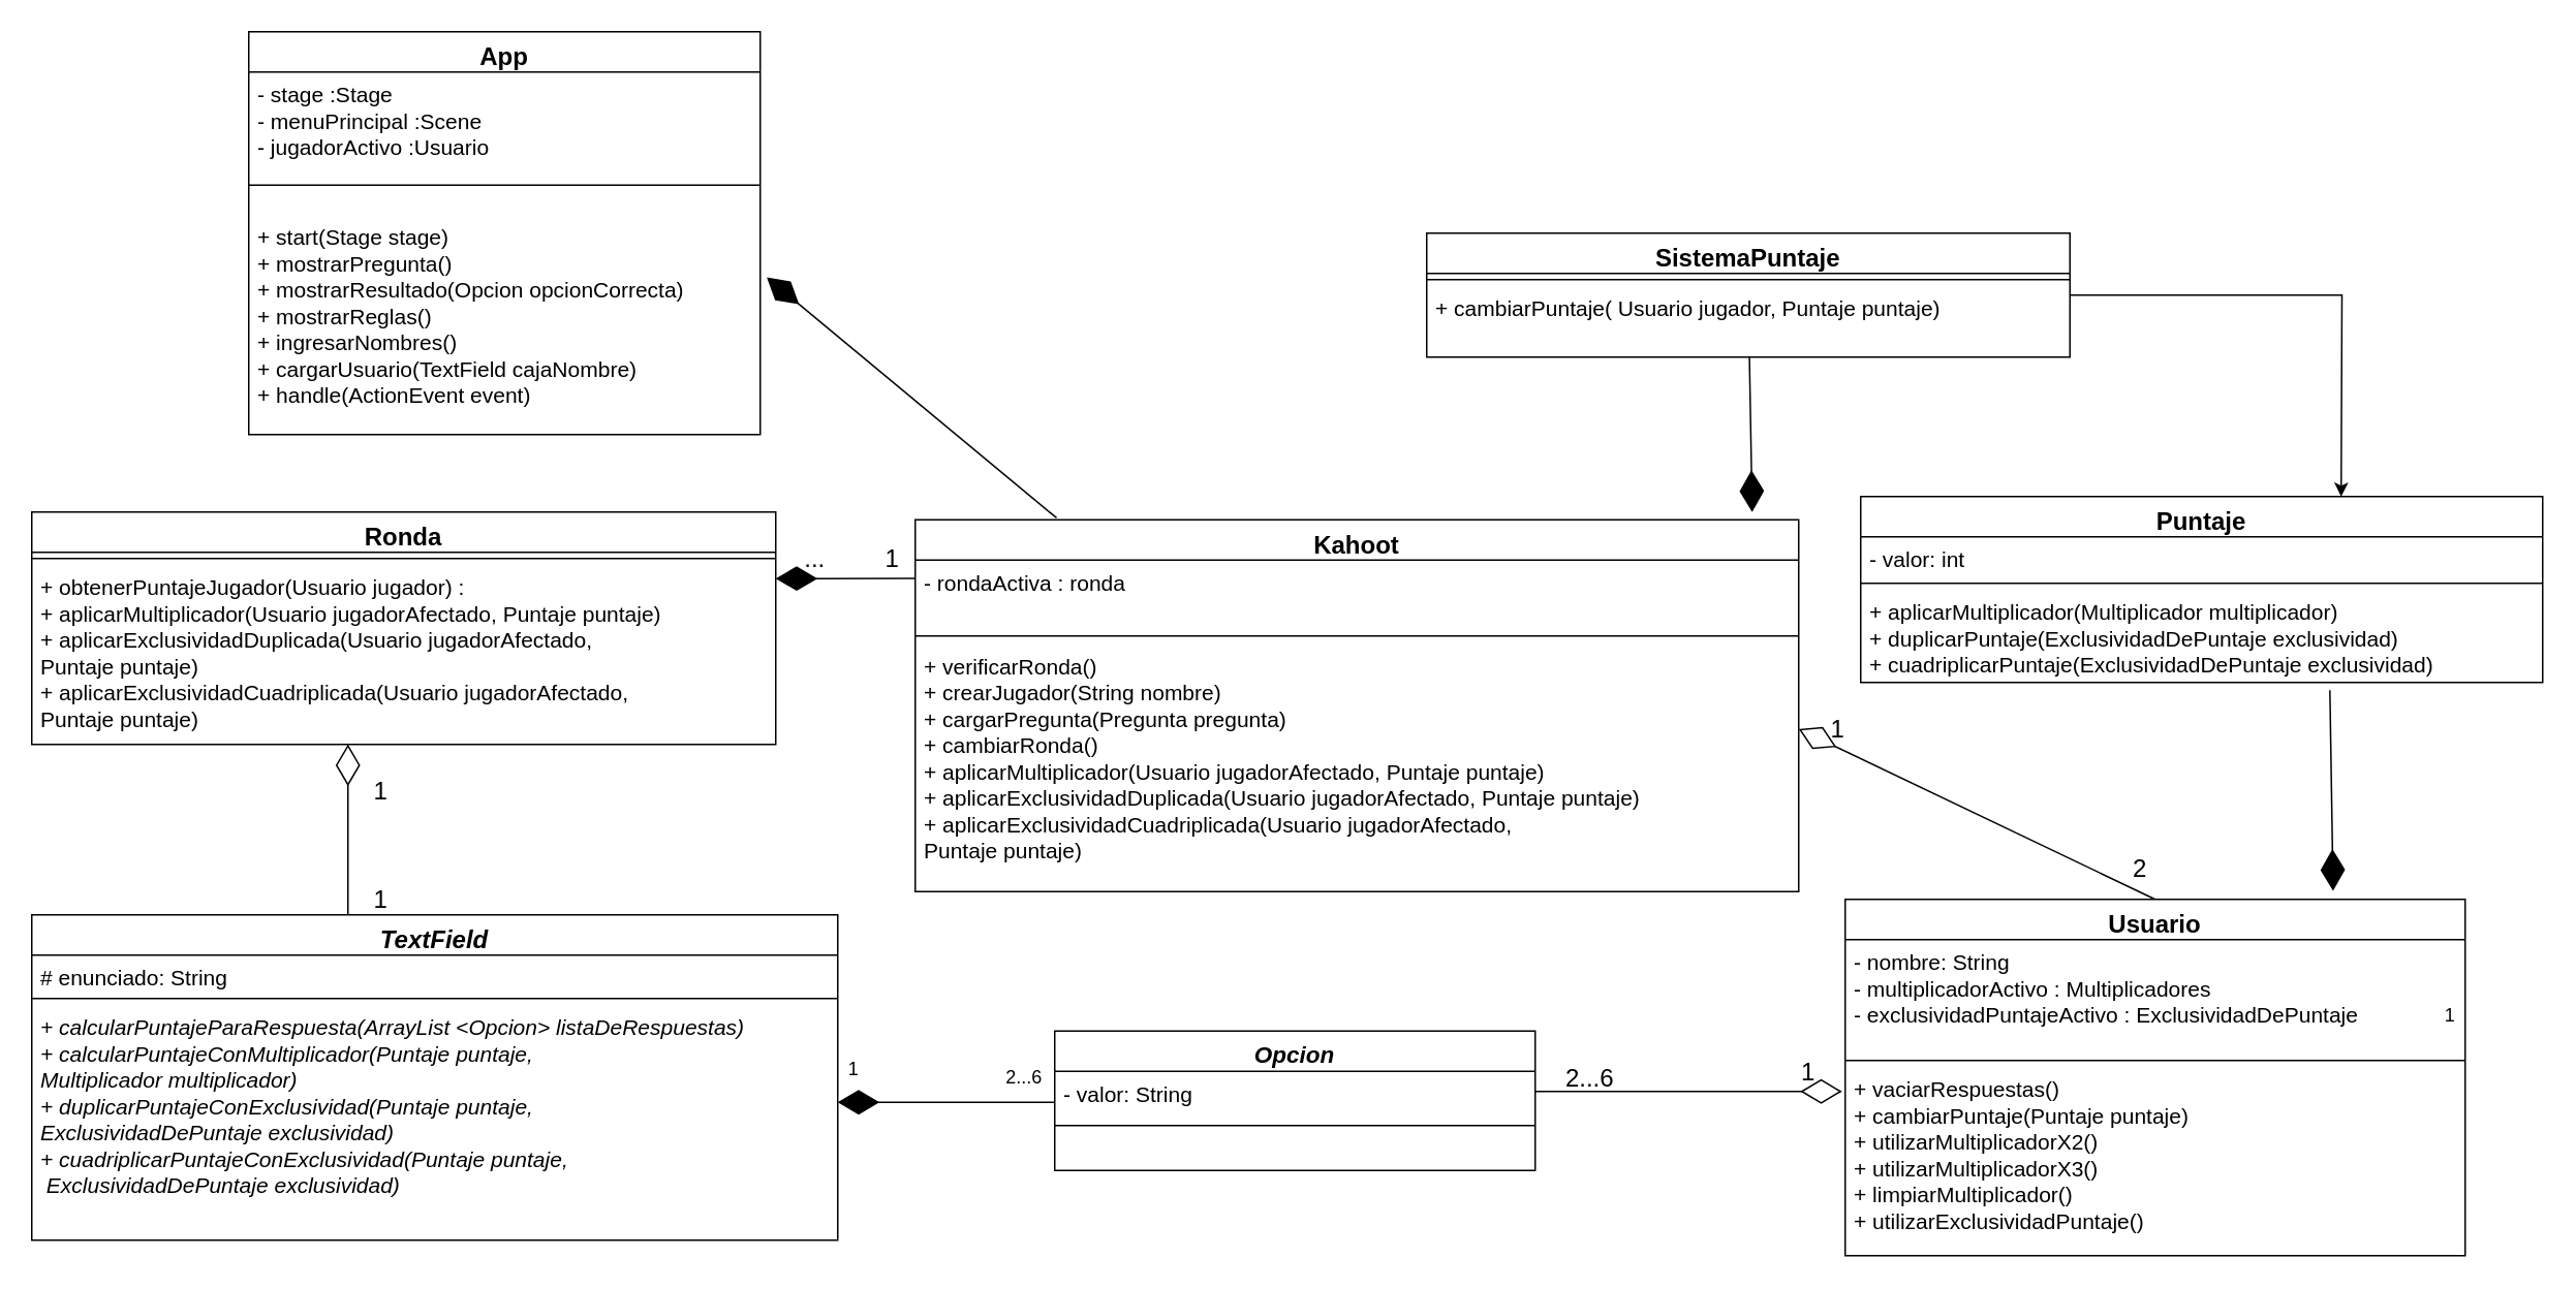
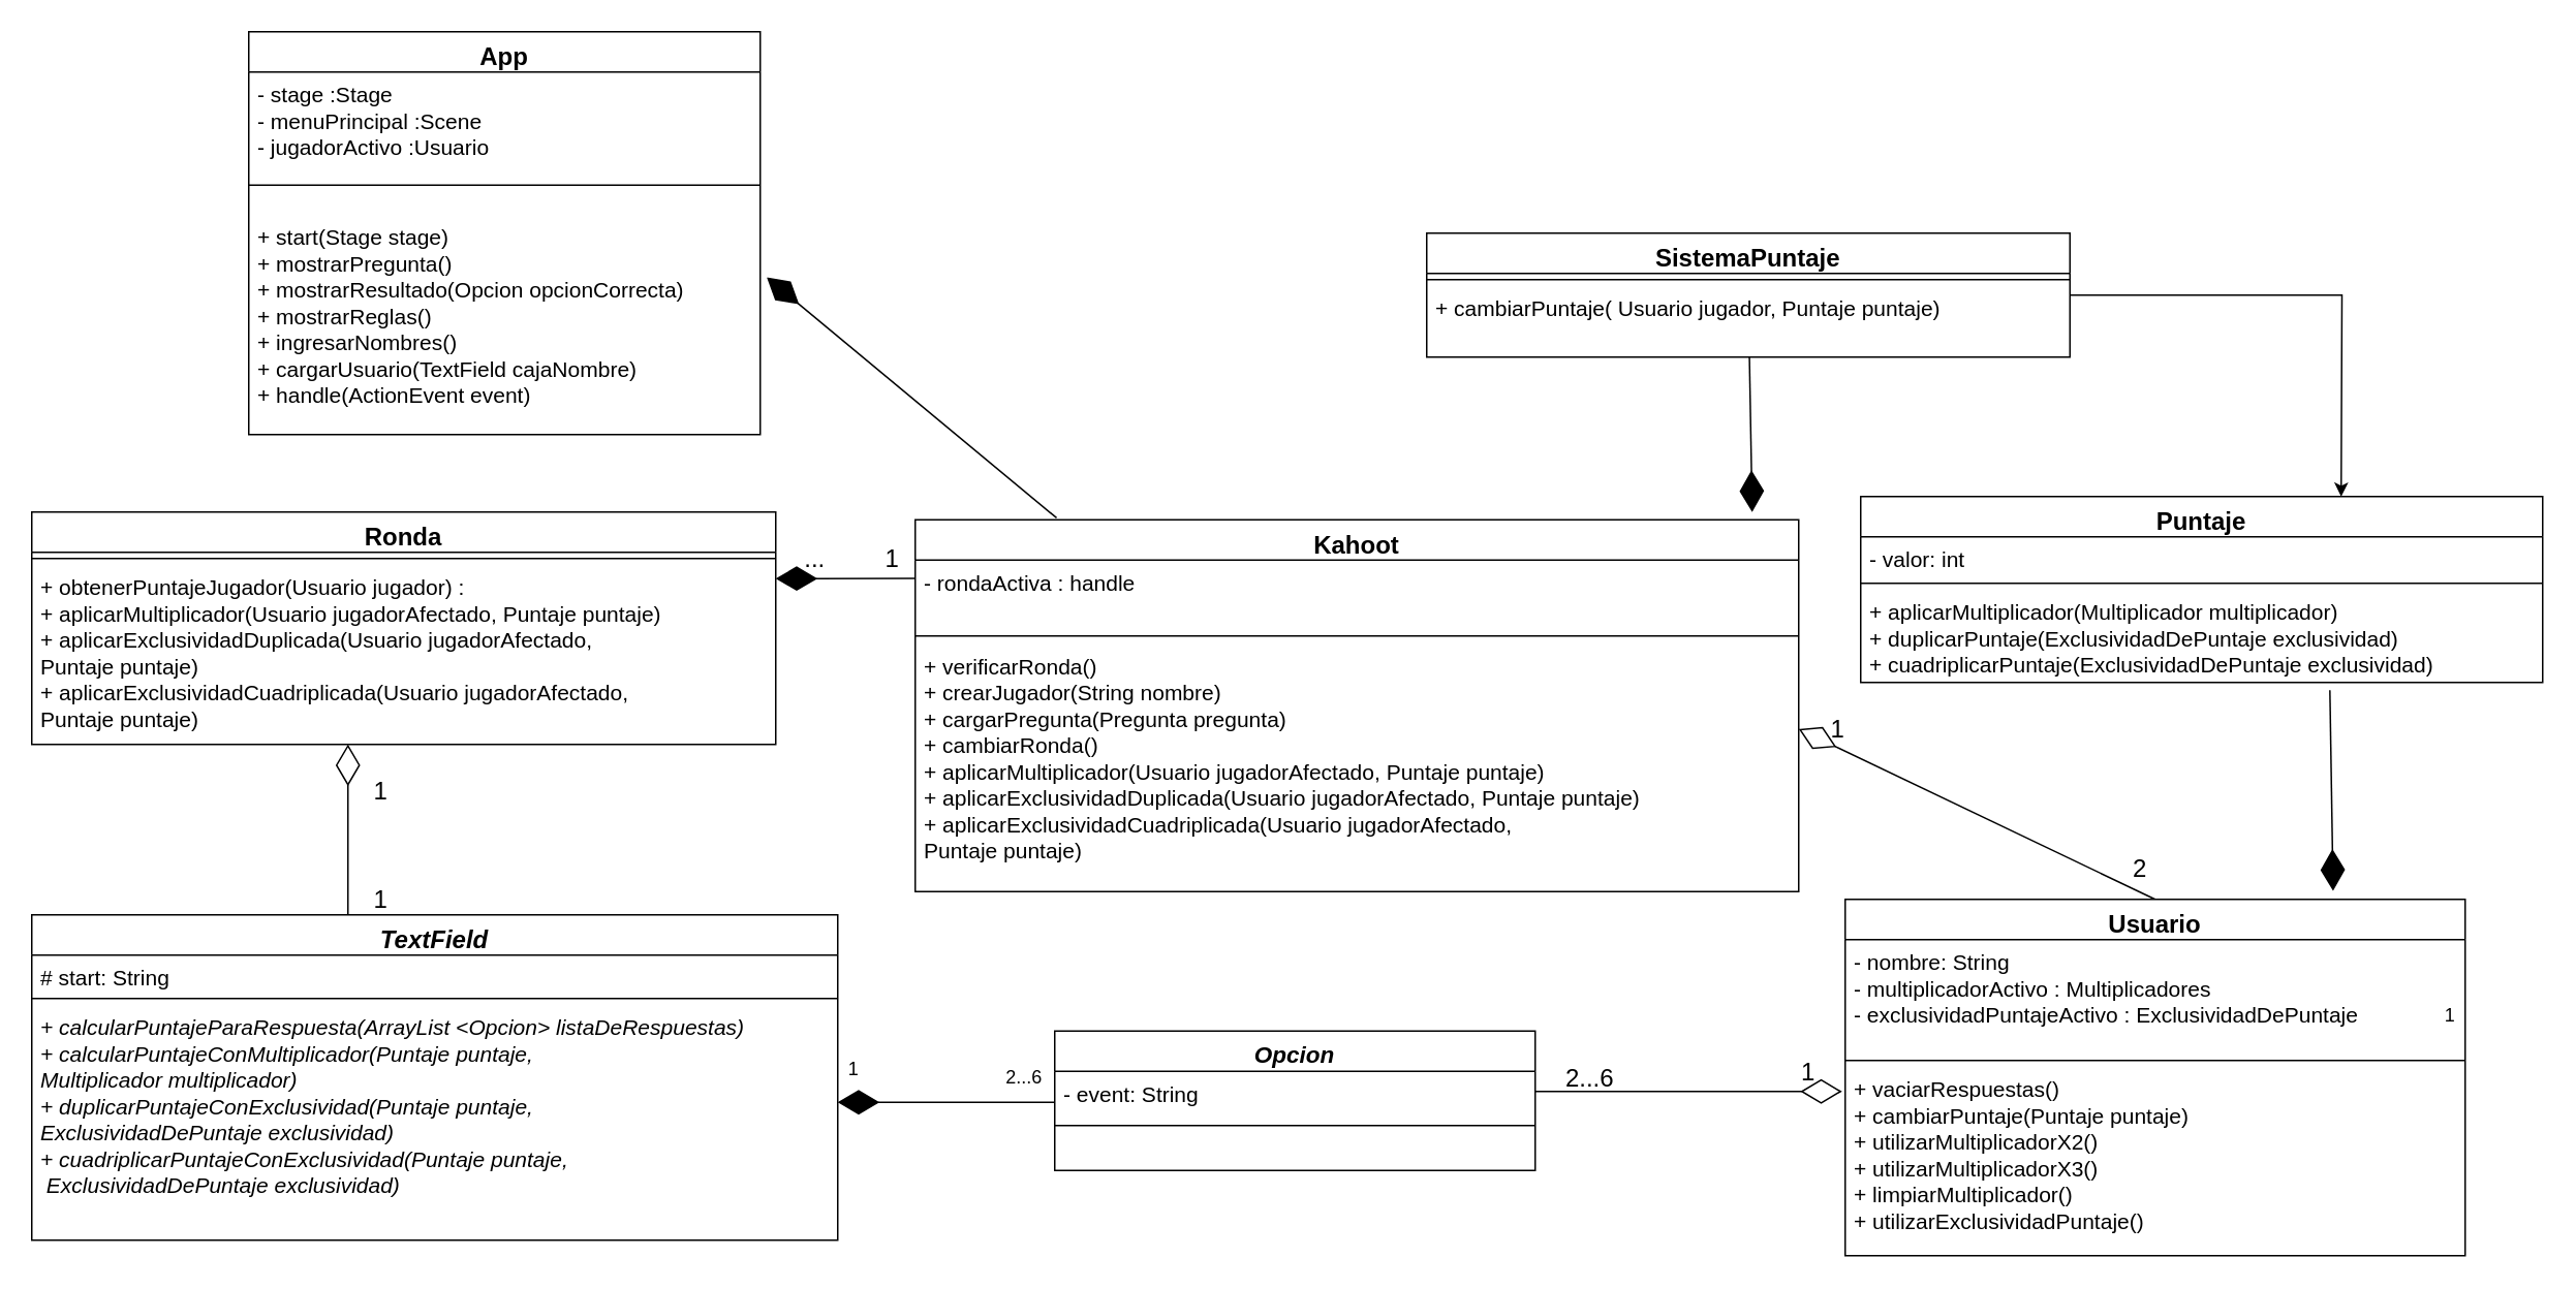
- <mxCell id="9" value="- rondaActiva : ronda&#10;" style="text;strokeColor=none;fillColor=none;align=left;verticalAlign=top;spacingLeft=4;spacingRight=4;overflow=hidden;rotatable=0;points=[[0,0.5],[1,0.5]];portConstraint=eastwest;fontSize=14;" vertex="1" parent="8"><mxGeometry y="26" width="570" height="44" as="geometry" /></mxCell>
+ <mxCell id="9" value="- rondaActiva : handle&#10;" style="text;strokeColor=none;fillColor=none;align=left;verticalAlign=top;spacingLeft=4;spacingRight=4;overflow=hidden;rotatable=0;points=[[0,0.5],[1,0.5]];portConstraint=eastwest;fontSize=14;" vertex="1" parent="8"><mxGeometry y="26" width="570" height="44" as="geometry" /></mxCell>
- <mxCell id="27" value="# enunciado: String" style="text;strokeColor=none;fillColor=none;align=left;verticalAlign=top;spacingLeft=4;spacingRight=4;overflow=hidden;rotatable=0;points=[[0,0.5],[1,0.5]];portConstraint=eastwest;fontSize=14;" vertex="1" parent="26"><mxGeometry y="26" width="520" height="24" as="geometry" /></mxCell>
+ <mxCell id="27" value="# start: String" style="text;strokeColor=none;fillColor=none;align=left;verticalAlign=top;spacingLeft=4;spacingRight=4;overflow=hidden;rotatable=0;points=[[0,0.5],[1,0.5]];portConstraint=eastwest;fontSize=14;" vertex="1" parent="26"><mxGeometry y="26" width="520" height="24" as="geometry" /></mxCell>
- <mxCell id="35" value="- valor: String&#10;&#10;" style="text;strokeColor=none;fillColor=none;align=left;verticalAlign=top;spacingLeft=4;spacingRight=4;overflow=hidden;rotatable=0;points=[[0,0.5],[1,0.5]];portConstraint=eastwest;fontSize=14;" vertex="1" parent="34"><mxGeometry y="26" width="310" height="26" as="geometry" /></mxCell>
+ <mxCell id="35" value="- event: String&#10;&#10;" style="text;strokeColor=none;fillColor=none;align=left;verticalAlign=top;spacingLeft=4;spacingRight=4;overflow=hidden;rotatable=0;points=[[0,0.5],[1,0.5]];portConstraint=eastwest;fontSize=14;" vertex="1" parent="34"><mxGeometry y="26" width="310" height="26" as="geometry" /></mxCell>
